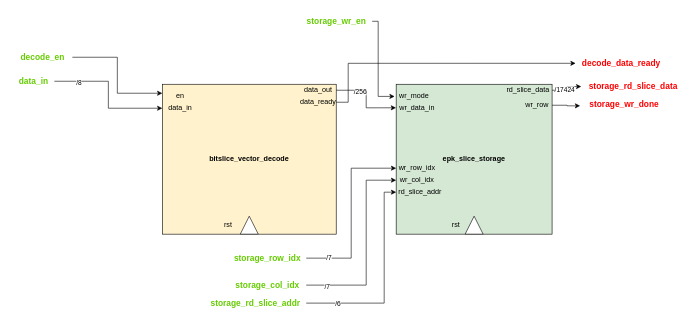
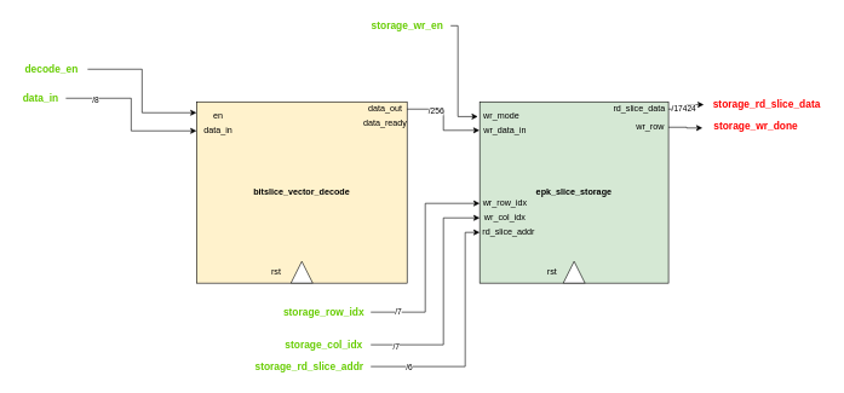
- <mxCell id="40" style="edgeStyle=orthogonalEdgeStyle;rounded=0;orthogonalLoop=1;jettySize=auto;html=1;entryX=-0.005;entryY=0.502;entryDx=0;entryDy=0;entryPerimeter=0;" parent="1" source="36" target="17" edge="1"><mxGeometry relative="1" as="geometry"><Array as="points"><mxPoint x="580" y="170" /><mxPoint x="580" y="105" /></Array></mxGeometry></mxCell>
- <mxCell id="17" value="&lt;b&gt;&lt;font color=&quot;#ff0000&quot; style=&quot;font-size: 14px;&quot;&gt;decode_data_ready&lt;/font&gt;&lt;/b&gt;" style="text;html=1;align=center;verticalAlign=middle;resizable=0;points=[];autosize=1;strokeColor=none;fillColor=none;" parent="1" vertex="1"><mxGeometry x="960" y="90" width="150" height="30" as="geometry" /></mxCell>
